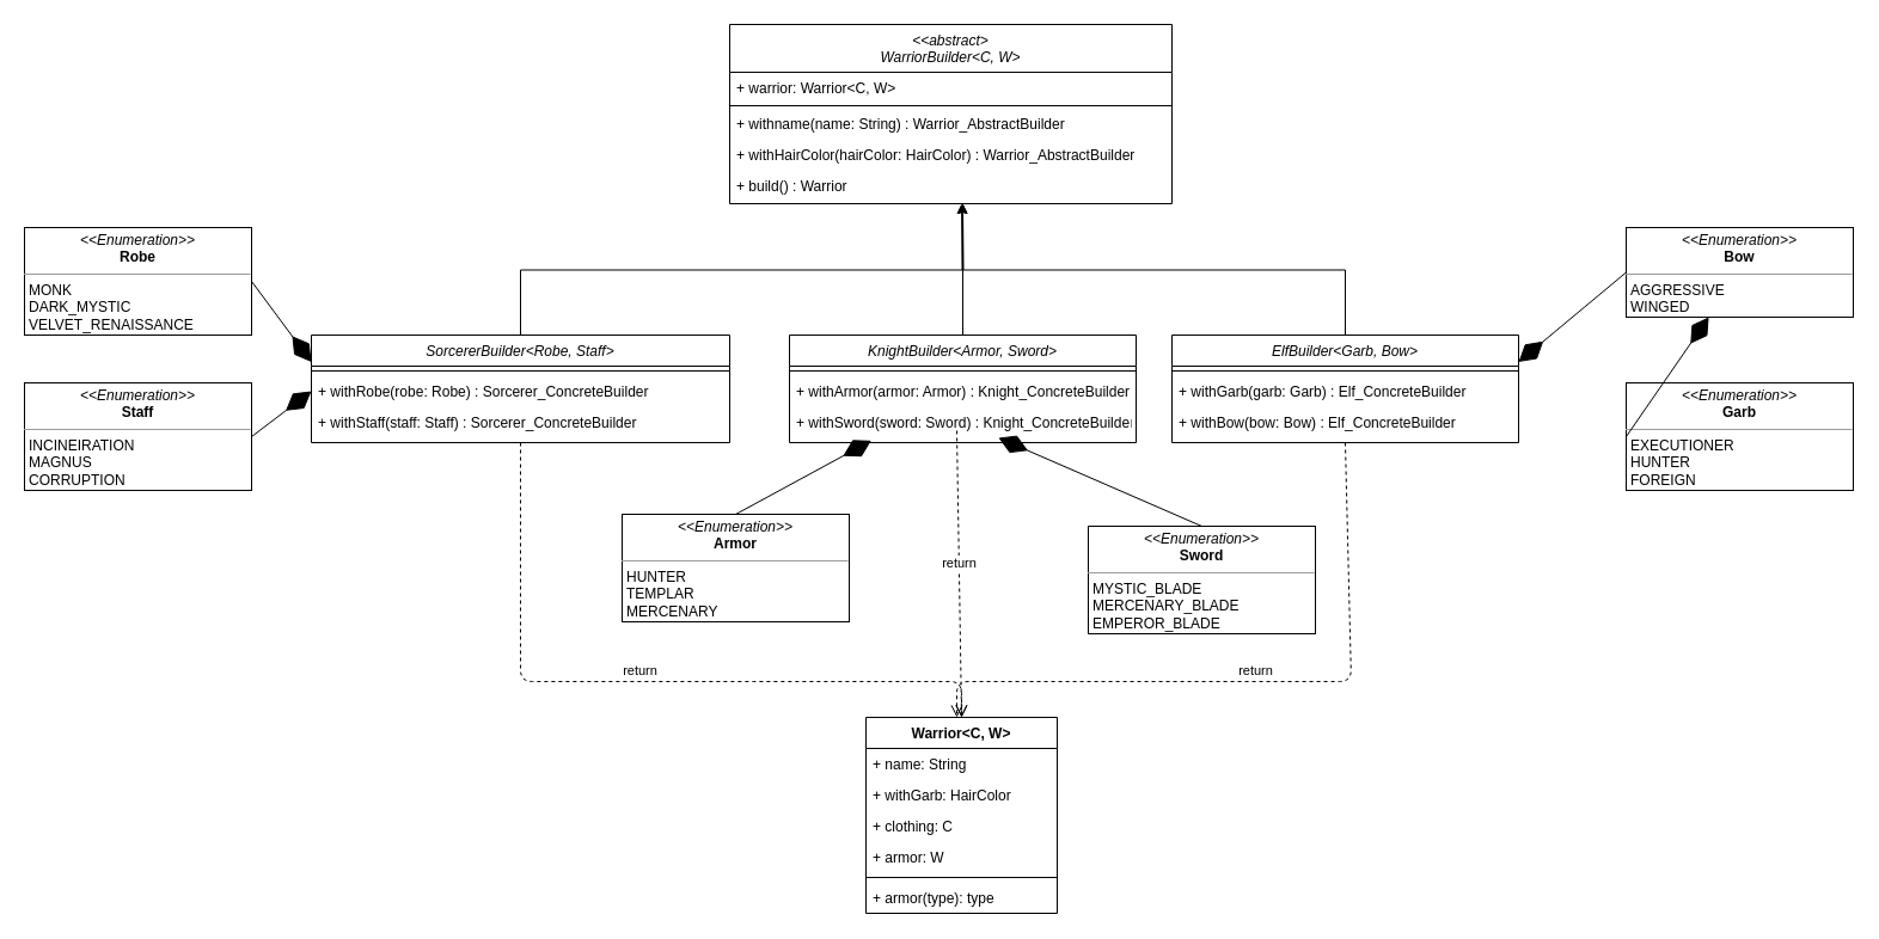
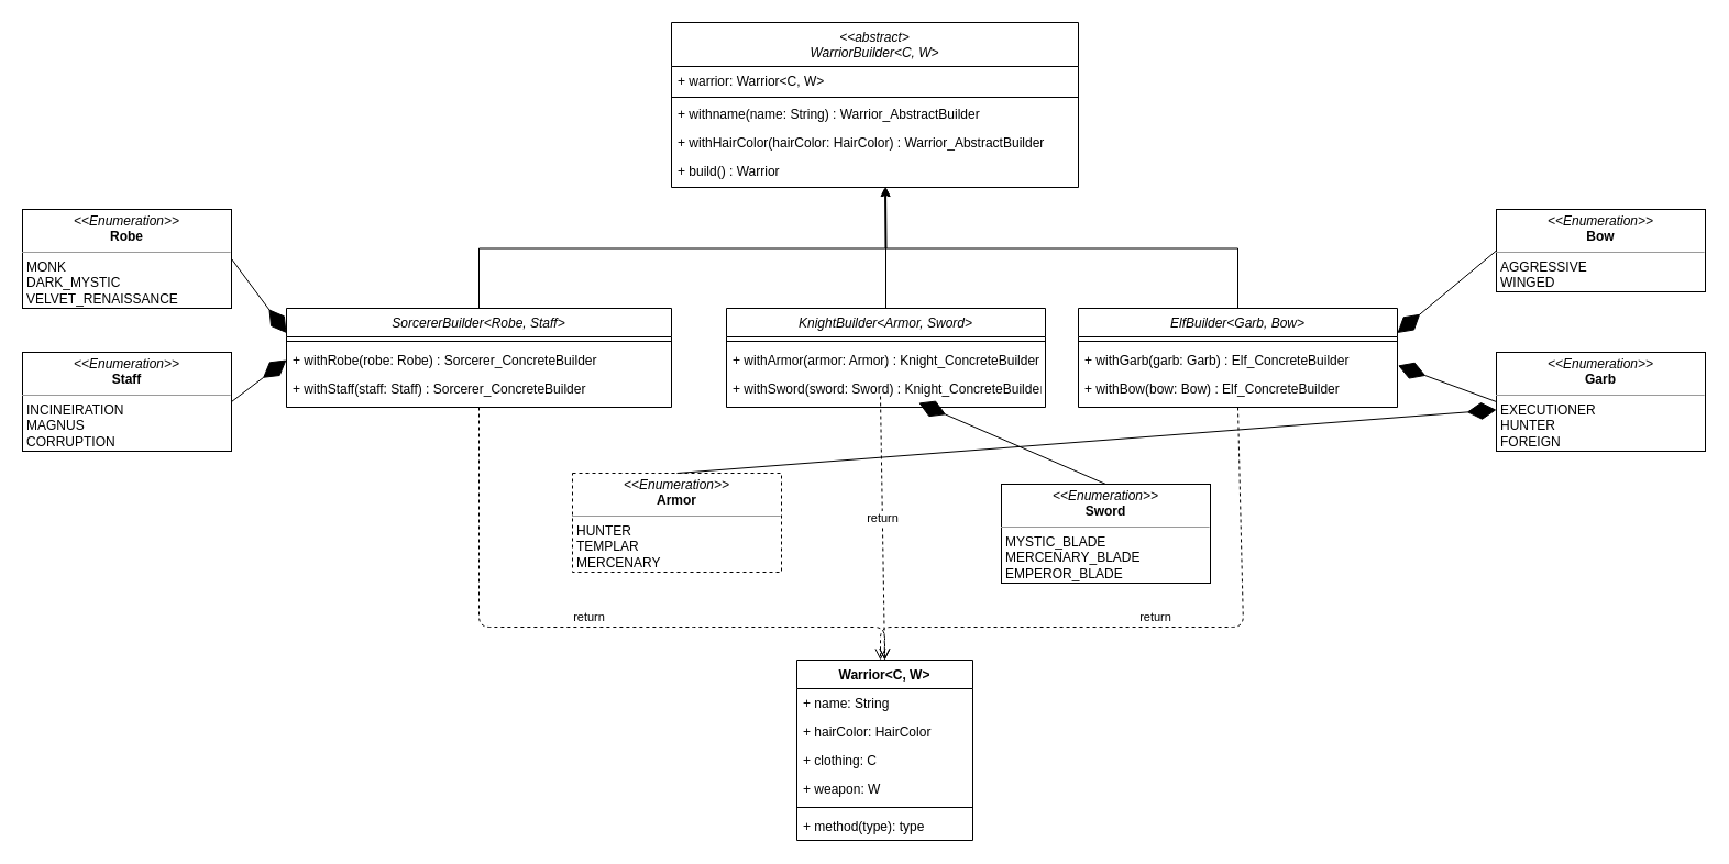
- <mxCell id="40" value="" style="endArrow=diamondThin;endFill=1;endSize=24;html=1;exitX=0;exitY=0.5;exitDx=0;exitDy=0;" edge="1" parent="1" source="32" target="33"><mxGeometry width="160" relative="1" as="geometry"><mxPoint x="655" y="470" as="sourcePoint" /><mxPoint x="768.44" y="408.34" as="targetPoint" /></mxGeometry></mxCell>
+ <mxCell id="40" value="" style="endArrow=diamondThin;endFill=1;endSize=24;html=1;entryX=1.002;entryY=-0.308;entryDx=0;entryDy=0;entryPerimeter=0;exitX=0;exitY=0.5;exitDx=0;exitDy=0;" edge="1" parent="1" source="32" target="20"><mxGeometry width="160" relative="1" as="geometry"><mxPoint x="655" y="470" as="sourcePoint" /><mxPoint x="768.44" y="408.34" as="targetPoint" /></mxGeometry></mxCell>
- <mxCell id="36" value="" style="endArrow=diamondThin;endFill=1;endSize=24;html=1;entryX=0.236;entryY=1.09;entryDx=0;entryDy=0;entryPerimeter=0;exitX=0.5;exitY=0;exitDx=0;exitDy=0;" edge="1" parent="1" source="30" target="16"><mxGeometry width="160" relative="1" as="geometry"><mxPoint x="640" y="440" as="sourcePoint" /><mxPoint x="800" y="440" as="targetPoint" /></mxGeometry></mxCell>
+ <mxCell id="36" value="" style="endArrow=diamondThin;endFill=1;endSize=24;html=1;exitX=0.5;exitY=0;exitDx=0;exitDy=0;" edge="1" parent="1" source="30" target="32"><mxGeometry width="160" relative="1" as="geometry"><mxPoint x="640" y="440" as="sourcePoint" /><mxPoint x="800" y="440" as="targetPoint" /></mxGeometry></mxCell>
- <mxCell id="30" value="&lt;p style=&quot;margin: 0px ; margin-top: 4px ; text-align: center&quot;&gt;&lt;i&gt;&amp;lt;&amp;lt;Enumeration&amp;gt;&amp;gt;&lt;/i&gt;&lt;br&gt;&lt;b&gt;Armor&lt;/b&gt;&lt;/p&gt;&lt;hr size=&quot;1&quot;&gt;&lt;p style=&quot;margin: 0px ; margin-left: 4px&quot;&gt;HUNTER&lt;br&gt;TEMPLAR&lt;/p&gt;&lt;p style=&quot;margin: 0px ; margin-left: 4px&quot;&gt;MERCENARY&lt;br&gt;&lt;br&gt;&lt;/p&gt;&lt;p style=&quot;margin: 0px ; margin-left: 4px&quot;&gt;&lt;br&gt;&lt;/p&gt;" style="verticalAlign=top;align=left;overflow=fill;fontSize=12;fontFamily=Helvetica;html=1;" vertex="1" parent="1"><mxGeometry x="520" y="430" width="190" height="90" as="geometry" /></mxCell>
+ <mxCell id="30" value="&lt;p style=&quot;margin: 0px ; margin-top: 4px ; text-align: center&quot;&gt;&lt;i&gt;&amp;lt;&amp;lt;Enumeration&amp;gt;&amp;gt;&lt;/i&gt;&lt;br&gt;&lt;b&gt;Armor&lt;/b&gt;&lt;/p&gt;&lt;hr size=&quot;1&quot;&gt;&lt;p style=&quot;margin: 0px ; margin-left: 4px&quot;&gt;HUNTER&lt;br&gt;TEMPLAR&lt;/p&gt;&lt;p style=&quot;margin: 0px ; margin-left: 4px&quot;&gt;MERCENARY&lt;br&gt;&lt;br&gt;&lt;/p&gt;&lt;p style=&quot;margin: 0px ; margin-left: 4px&quot;&gt;&lt;br&gt;&lt;/p&gt;" style="verticalAlign=top;align=left;overflow=fill;fontSize=12;fontFamily=Helvetica;html=1;dashed=1;" vertex="1" parent="1"><mxGeometry x="520" y="430" width="190" height="90" as="geometry" /></mxCell>
- <mxCell id="23" value="+ withGarb: HairColor" style="text;strokeColor=none;fillColor=none;align=left;verticalAlign=top;spacingLeft=4;spacingRight=4;overflow=hidden;rotatable=0;points=[[0,0.5],[1,0.5]];portConstraint=eastwest;" vertex="1" parent="21"><mxGeometry y="52" width="160" height="26" as="geometry" /></mxCell>
+ <mxCell id="23" value="+ hairColor: HairColor" style="text;strokeColor=none;fillColor=none;align=left;verticalAlign=top;spacingLeft=4;spacingRight=4;overflow=hidden;rotatable=0;points=[[0,0.5],[1,0.5]];portConstraint=eastwest;" vertex="1" parent="21"><mxGeometry y="52" width="160" height="26" as="geometry" /></mxCell>
- <mxCell id="25" value="+ armor: W" style="text;strokeColor=none;fillColor=none;align=left;verticalAlign=top;spacingLeft=4;spacingRight=4;overflow=hidden;rotatable=0;points=[[0,0.5],[1,0.5]];portConstraint=eastwest;" vertex="1" parent="21"><mxGeometry y="104" width="160" height="26" as="geometry" /></mxCell>
+ <mxCell id="25" value="+ weapon: W" style="text;strokeColor=none;fillColor=none;align=left;verticalAlign=top;spacingLeft=4;spacingRight=4;overflow=hidden;rotatable=0;points=[[0,0.5],[1,0.5]];portConstraint=eastwest;" vertex="1" parent="21"><mxGeometry y="104" width="160" height="26" as="geometry" /></mxCell>
- <mxCell id="27" value="+ armor(type): type" style="text;strokeColor=none;fillColor=none;align=left;verticalAlign=top;spacingLeft=4;spacingRight=4;overflow=hidden;rotatable=0;points=[[0,0.5],[1,0.5]];portConstraint=eastwest;" vertex="1" parent="21"><mxGeometry y="138" width="160" height="26" as="geometry" /></mxCell>
+ <mxCell id="27" value="+ method(type): type" style="text;strokeColor=none;fillColor=none;align=left;verticalAlign=top;spacingLeft=4;spacingRight=4;overflow=hidden;rotatable=0;points=[[0,0.5],[1,0.5]];portConstraint=eastwest;" vertex="1" parent="21"><mxGeometry y="138" width="160" height="26" as="geometry" /></mxCell>
